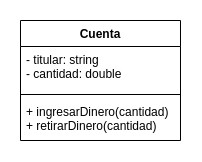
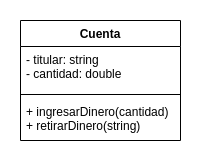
- <mxCell id="5" value="+ ingresarDinero(cantidad)&lt;br&gt;+ retirarDinero(cantidad)" style="text;strokeColor=none;fillColor=none;align=left;verticalAlign=top;spacingLeft=4;spacingRight=4;overflow=hidden;rotatable=0;points=[[0,0.5],[1,0.5]];portConstraint=eastwest;whiteSpace=wrap;html=1;" vertex="1" parent="2"><mxGeometry y="78" width="160" height="42" as="geometry" /></mxCell>
+ <mxCell id="5" value="+ ingresarDinero(cantidad)&lt;br&gt;+ retirarDinero(string)" style="text;strokeColor=none;fillColor=none;align=left;verticalAlign=top;spacingLeft=4;spacingRight=4;overflow=hidden;rotatable=0;points=[[0,0.5],[1,0.5]];portConstraint=eastwest;whiteSpace=wrap;html=1;" vertex="1" parent="2"><mxGeometry y="78" width="160" height="42" as="geometry" /></mxCell>
